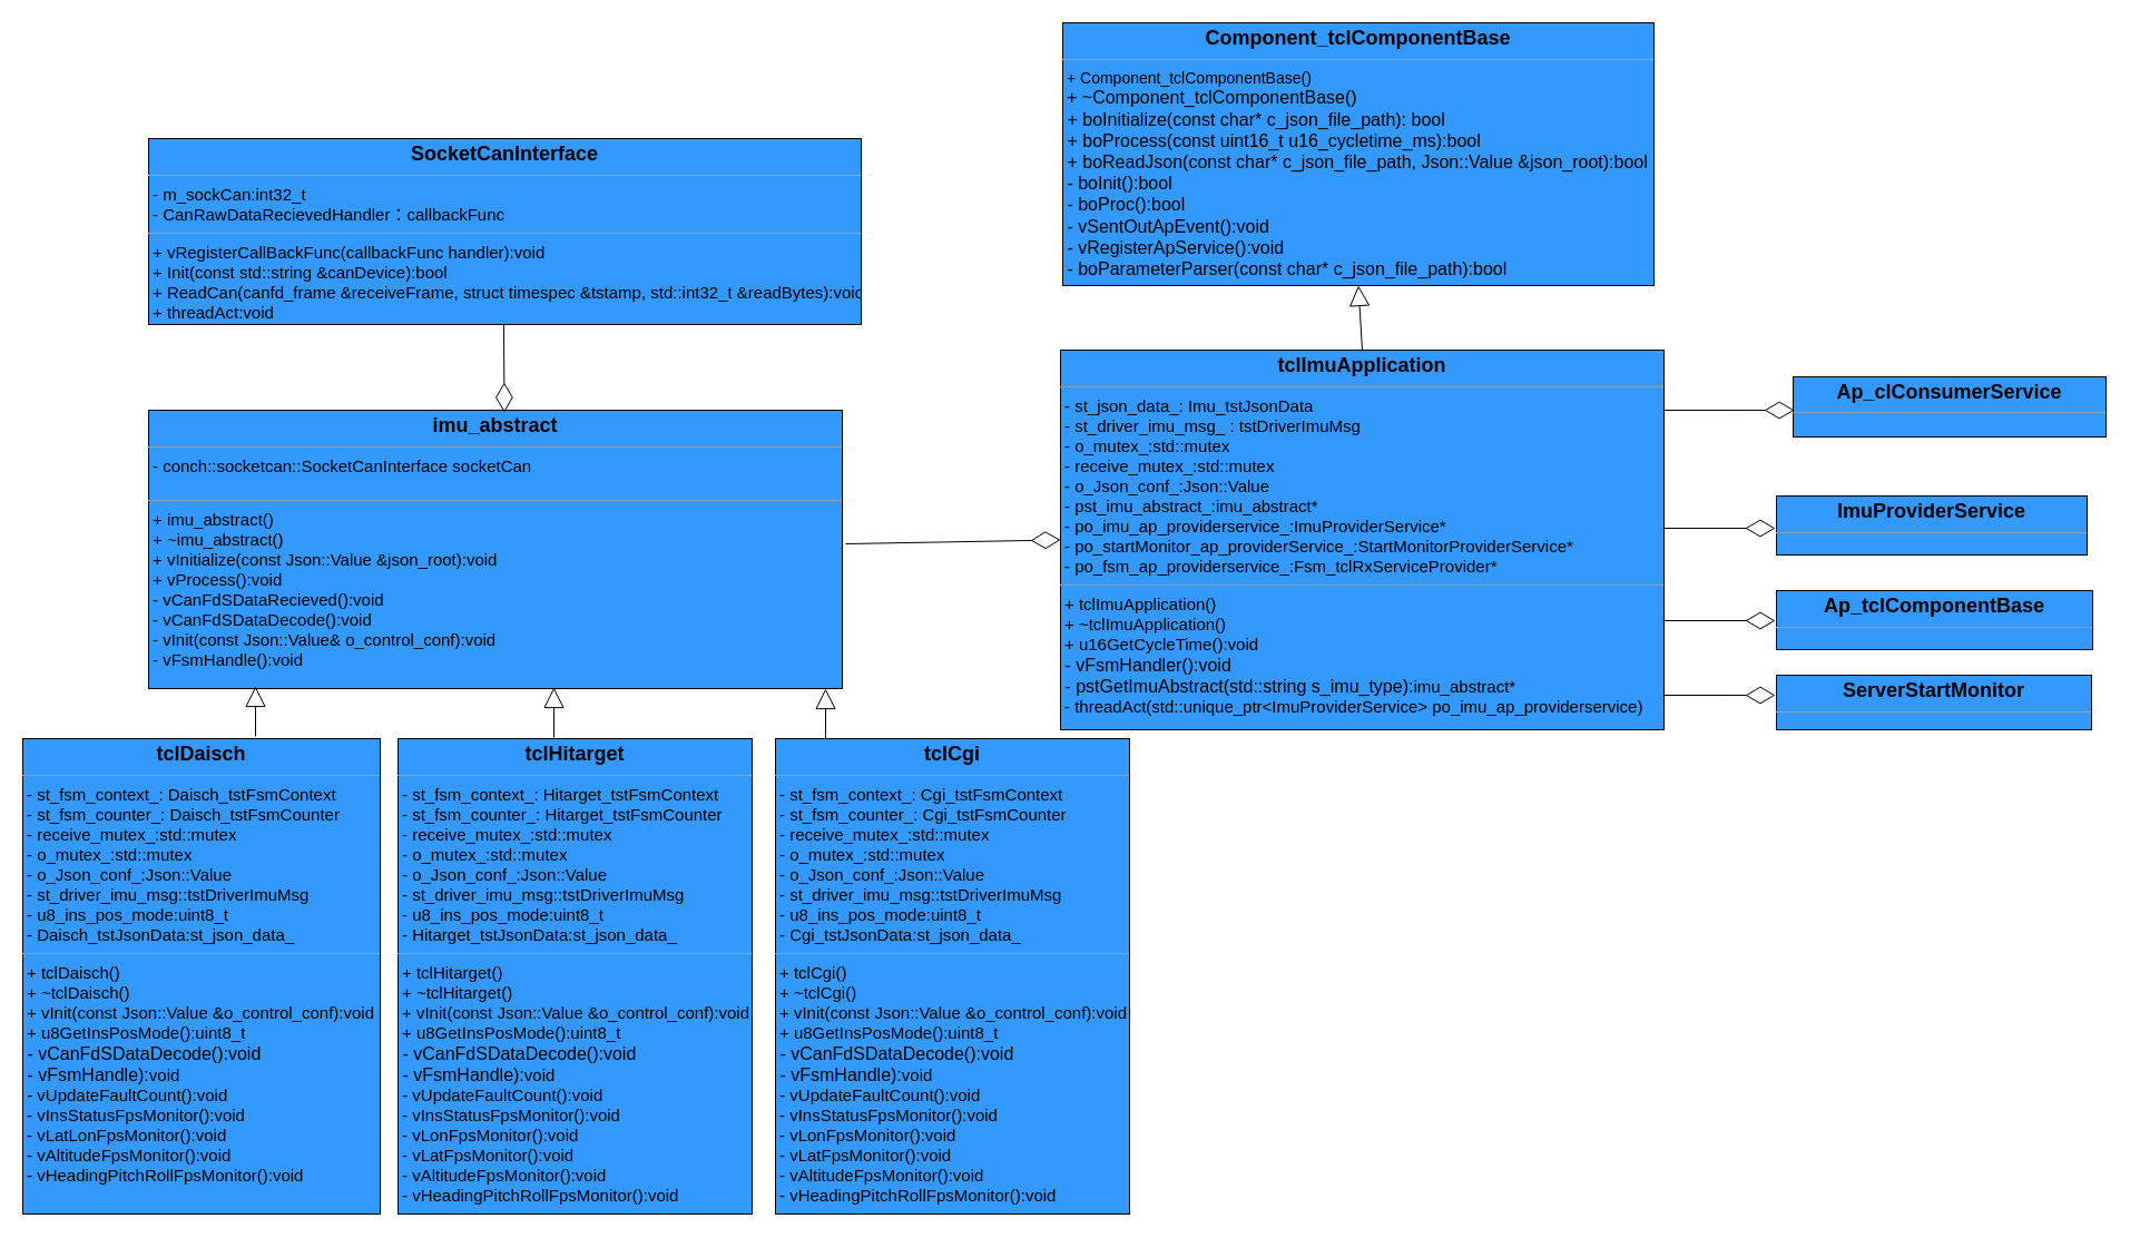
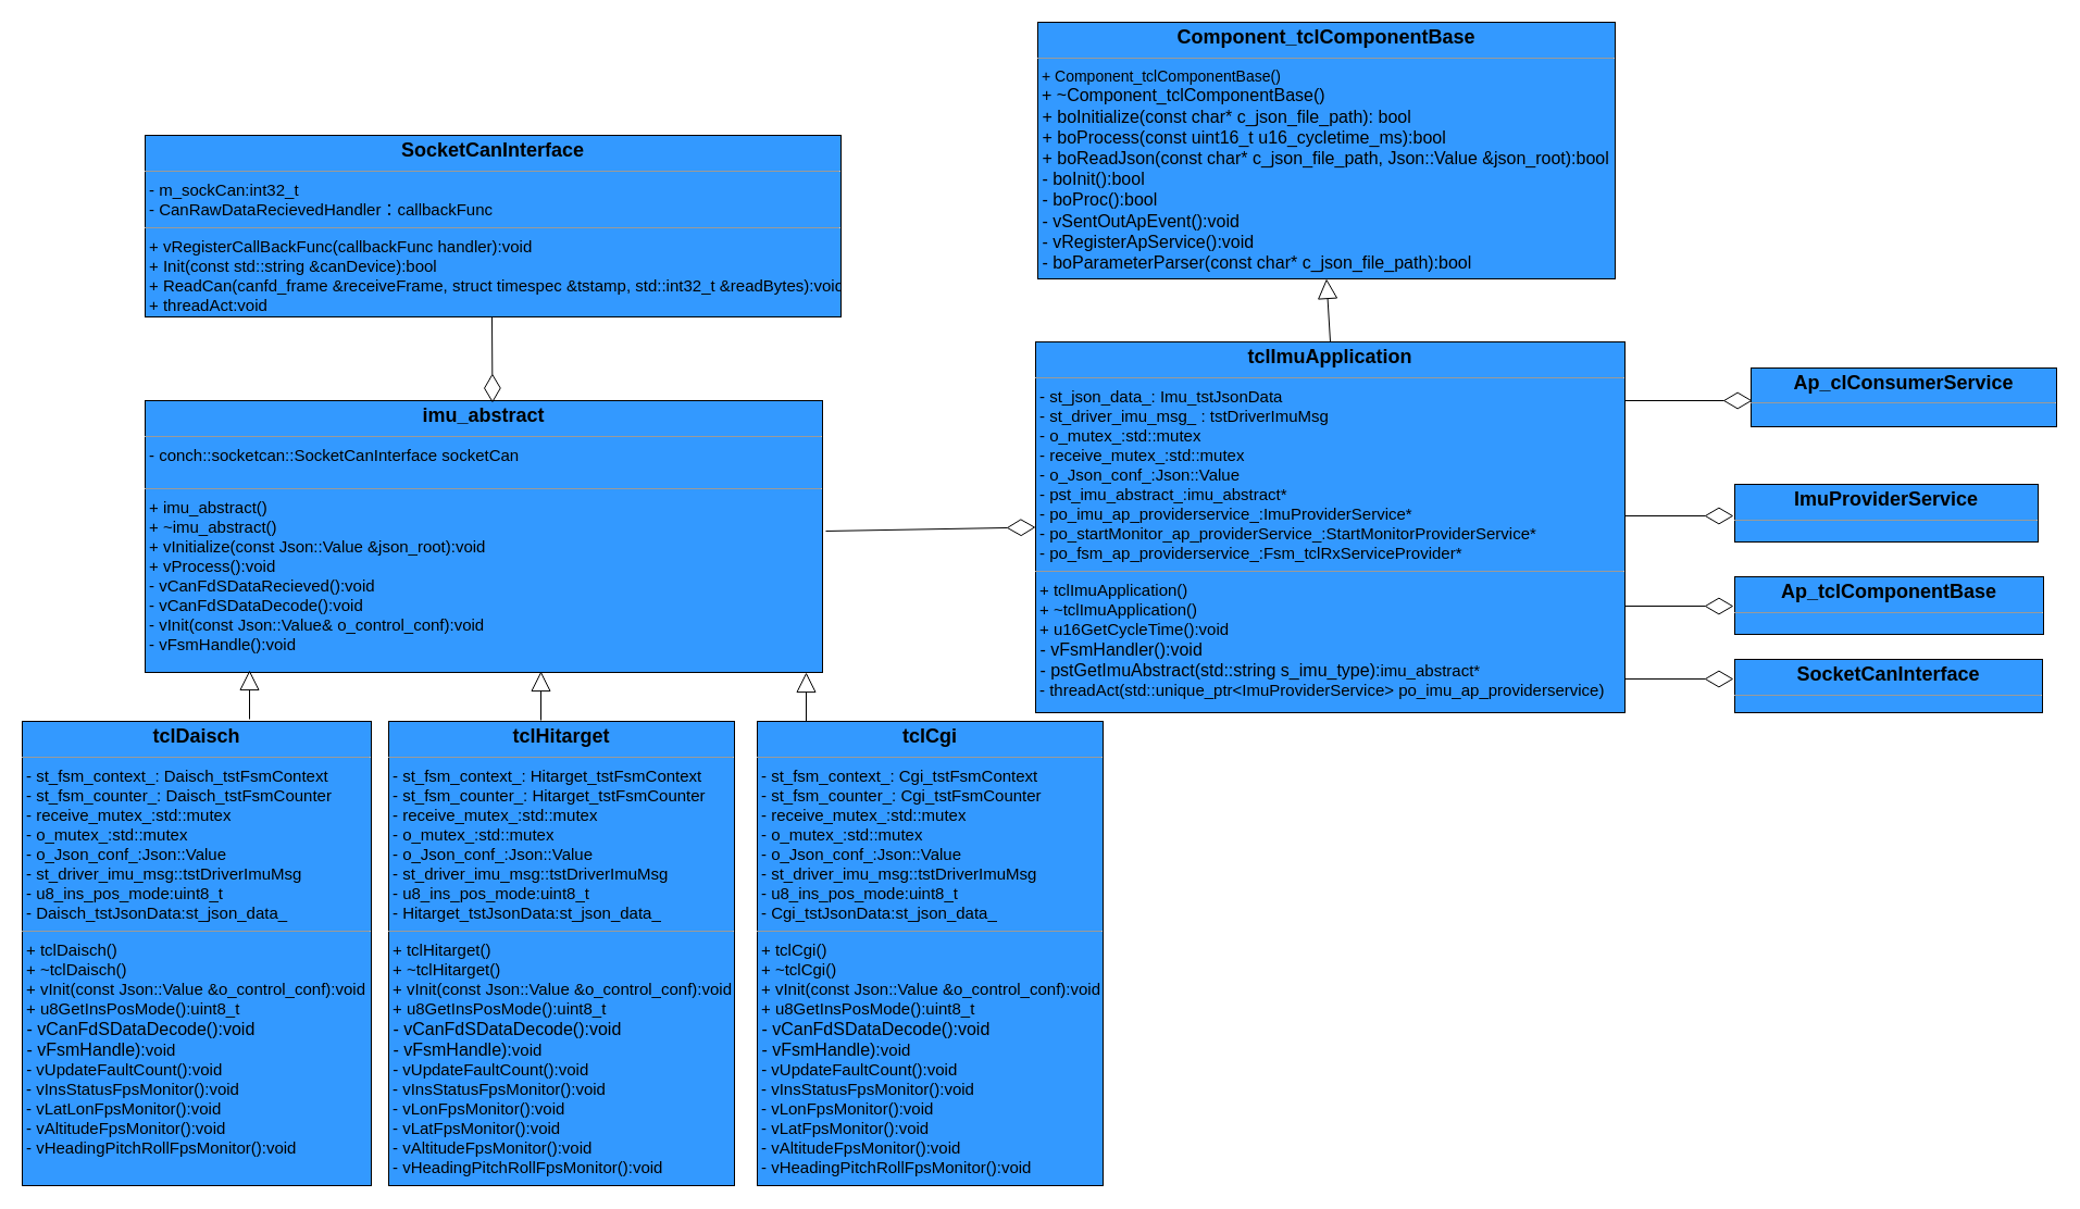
- <mxCell id="5" value="&lt;p style=&quot;margin: 4px 0px 0px ; text-align: center&quot;&gt;&lt;font&gt;&lt;span style=&quot;font-size: 18px&quot;&gt;&lt;b&gt;ServerStartMonitor&lt;/b&gt;&lt;/span&gt;&lt;br&gt;&lt;/font&gt;&lt;/p&gt;&lt;hr size=&quot;1&quot; style=&quot;font-size: 15px&quot;&gt;&lt;p style=&quot;margin: 0px 0px 0px 4px&quot;&gt;&lt;br&gt;&lt;/p&gt;&lt;br&gt;&lt;p style=&quot;margin: 0px 0px 0px 4px ; font-size: 15px&quot;&gt;&lt;font style=&quot;font-size: 15px&quot;&gt;&lt;br&gt;&lt;/font&gt;&lt;/p&gt;&lt;p style=&quot;margin: 0px 0px 0px 4px ; font-size: 15px&quot;&gt;&lt;font style=&quot;font-size: 15px&quot;&gt;&lt;br&gt;&lt;/font&gt;&lt;/p&gt;&lt;p style=&quot;margin: 0px 0px 0px 4px ; font-size: 15px&quot;&gt;&lt;br&gt;&lt;/p&gt;" style="verticalAlign=top;align=left;overflow=fill;fontSize=12;fontFamily=Helvetica;html=1;fillColor=#3399FF;" vertex="1" parent="1"><mxGeometry x="1595" y="606" width="283" height="49" as="geometry" /></mxCell>
+ <mxCell id="5" value="&lt;p style=&quot;margin: 4px 0px 0px ; text-align: center&quot;&gt;&lt;font&gt;&lt;span style=&quot;font-size: 18px&quot;&gt;&lt;b&gt;SocketCanInterface&lt;/b&gt;&lt;/span&gt;&lt;br&gt;&lt;/font&gt;&lt;/p&gt;&lt;hr size=&quot;1&quot; style=&quot;font-size: 15px&quot;&gt;&lt;p style=&quot;margin: 0px 0px 0px 4px&quot;&gt;&lt;br&gt;&lt;/p&gt;&lt;br&gt;&lt;p style=&quot;margin: 0px 0px 0px 4px ; font-size: 15px&quot;&gt;&lt;font style=&quot;font-size: 15px&quot;&gt;&lt;br&gt;&lt;/font&gt;&lt;/p&gt;&lt;p style=&quot;margin: 0px 0px 0px 4px ; font-size: 15px&quot;&gt;&lt;font style=&quot;font-size: 15px&quot;&gt;&lt;br&gt;&lt;/font&gt;&lt;/p&gt;&lt;p style=&quot;margin: 0px 0px 0px 4px ; font-size: 15px&quot;&gt;&lt;br&gt;&lt;/p&gt;" style="verticalAlign=top;align=left;overflow=fill;fontSize=12;fontFamily=Helvetica;html=1;fillColor=#3399FF;" vertex="1" parent="1"><mxGeometry x="1595" y="606" width="283" height="49" as="geometry" /></mxCell>
